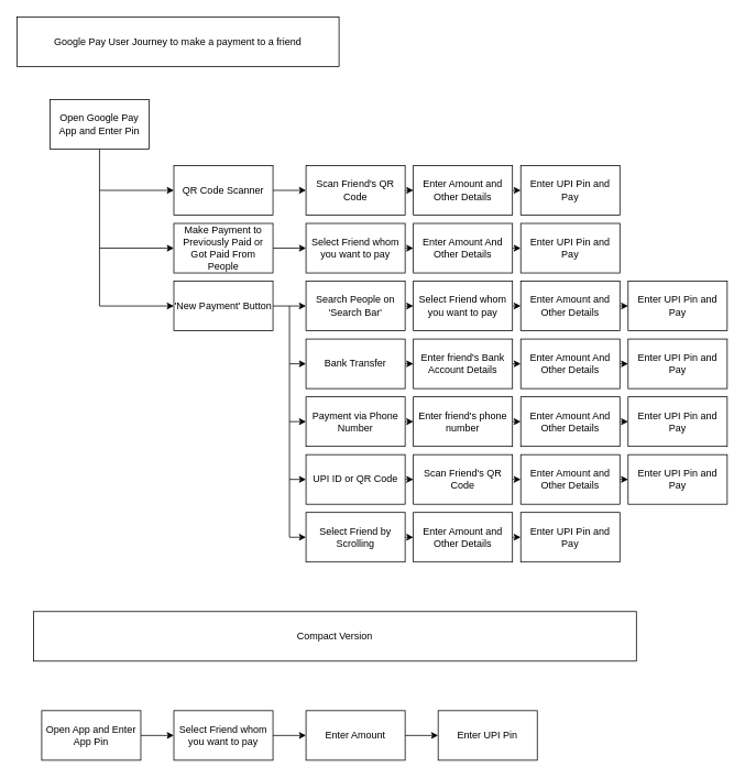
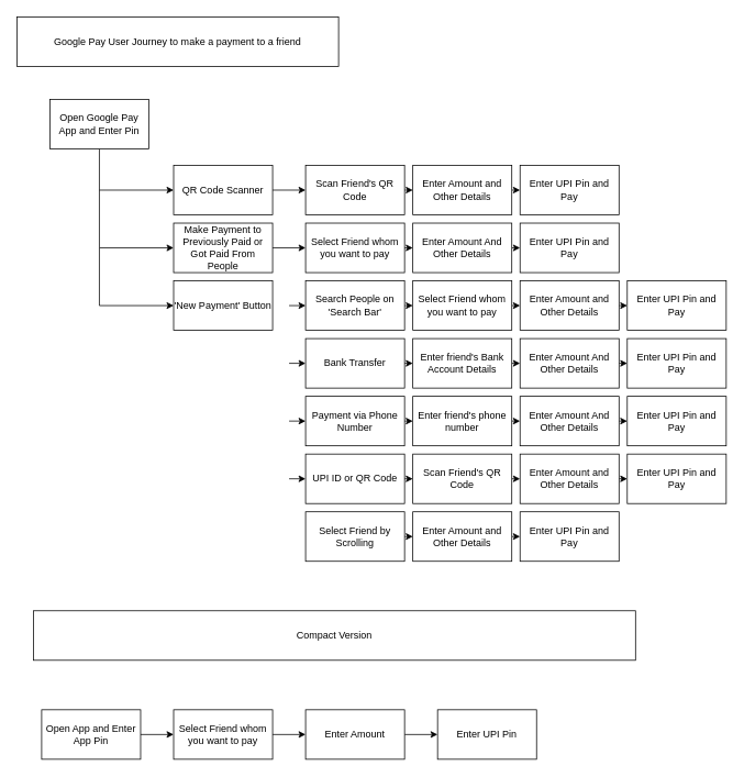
- <mxCell id="9" style="edgeStyle=orthogonalEdgeStyle;rounded=0;orthogonalLoop=1;jettySize=auto;html=1;exitX=1;exitY=0.5;exitDx=0;exitDy=0;entryX=0;entryY=0.5;entryDx=0;entryDy=0;" edge="1" parent="1" source="10" target="20"><mxGeometry relative="1" as="geometry" /></mxCell>
